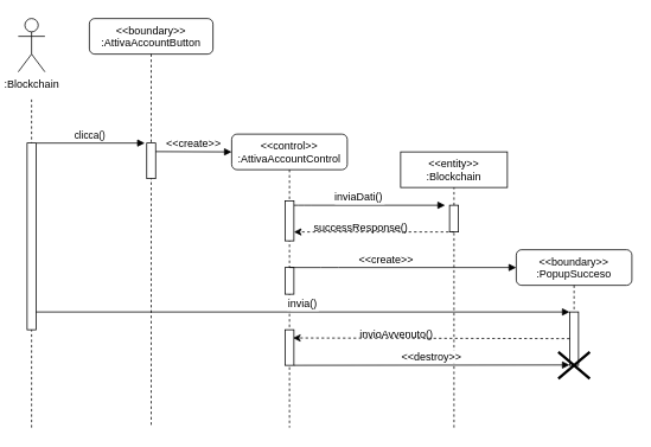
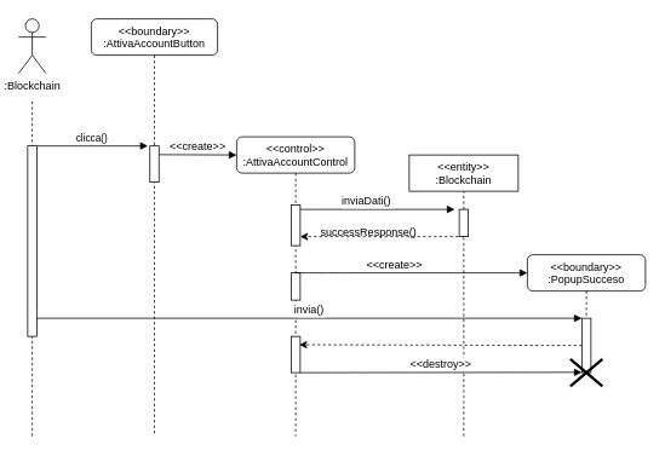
- <mxCell id="25" value="invioAvvenuto()" style="text;html=1;align=center;verticalAlign=middle;resizable=0;points=[];autosize=1;strokeColor=none;fillColor=none;" parent="1" vertex="1"><mxGeometry x="390" y="360" width="110" height="30" as="geometry" /></mxCell>
